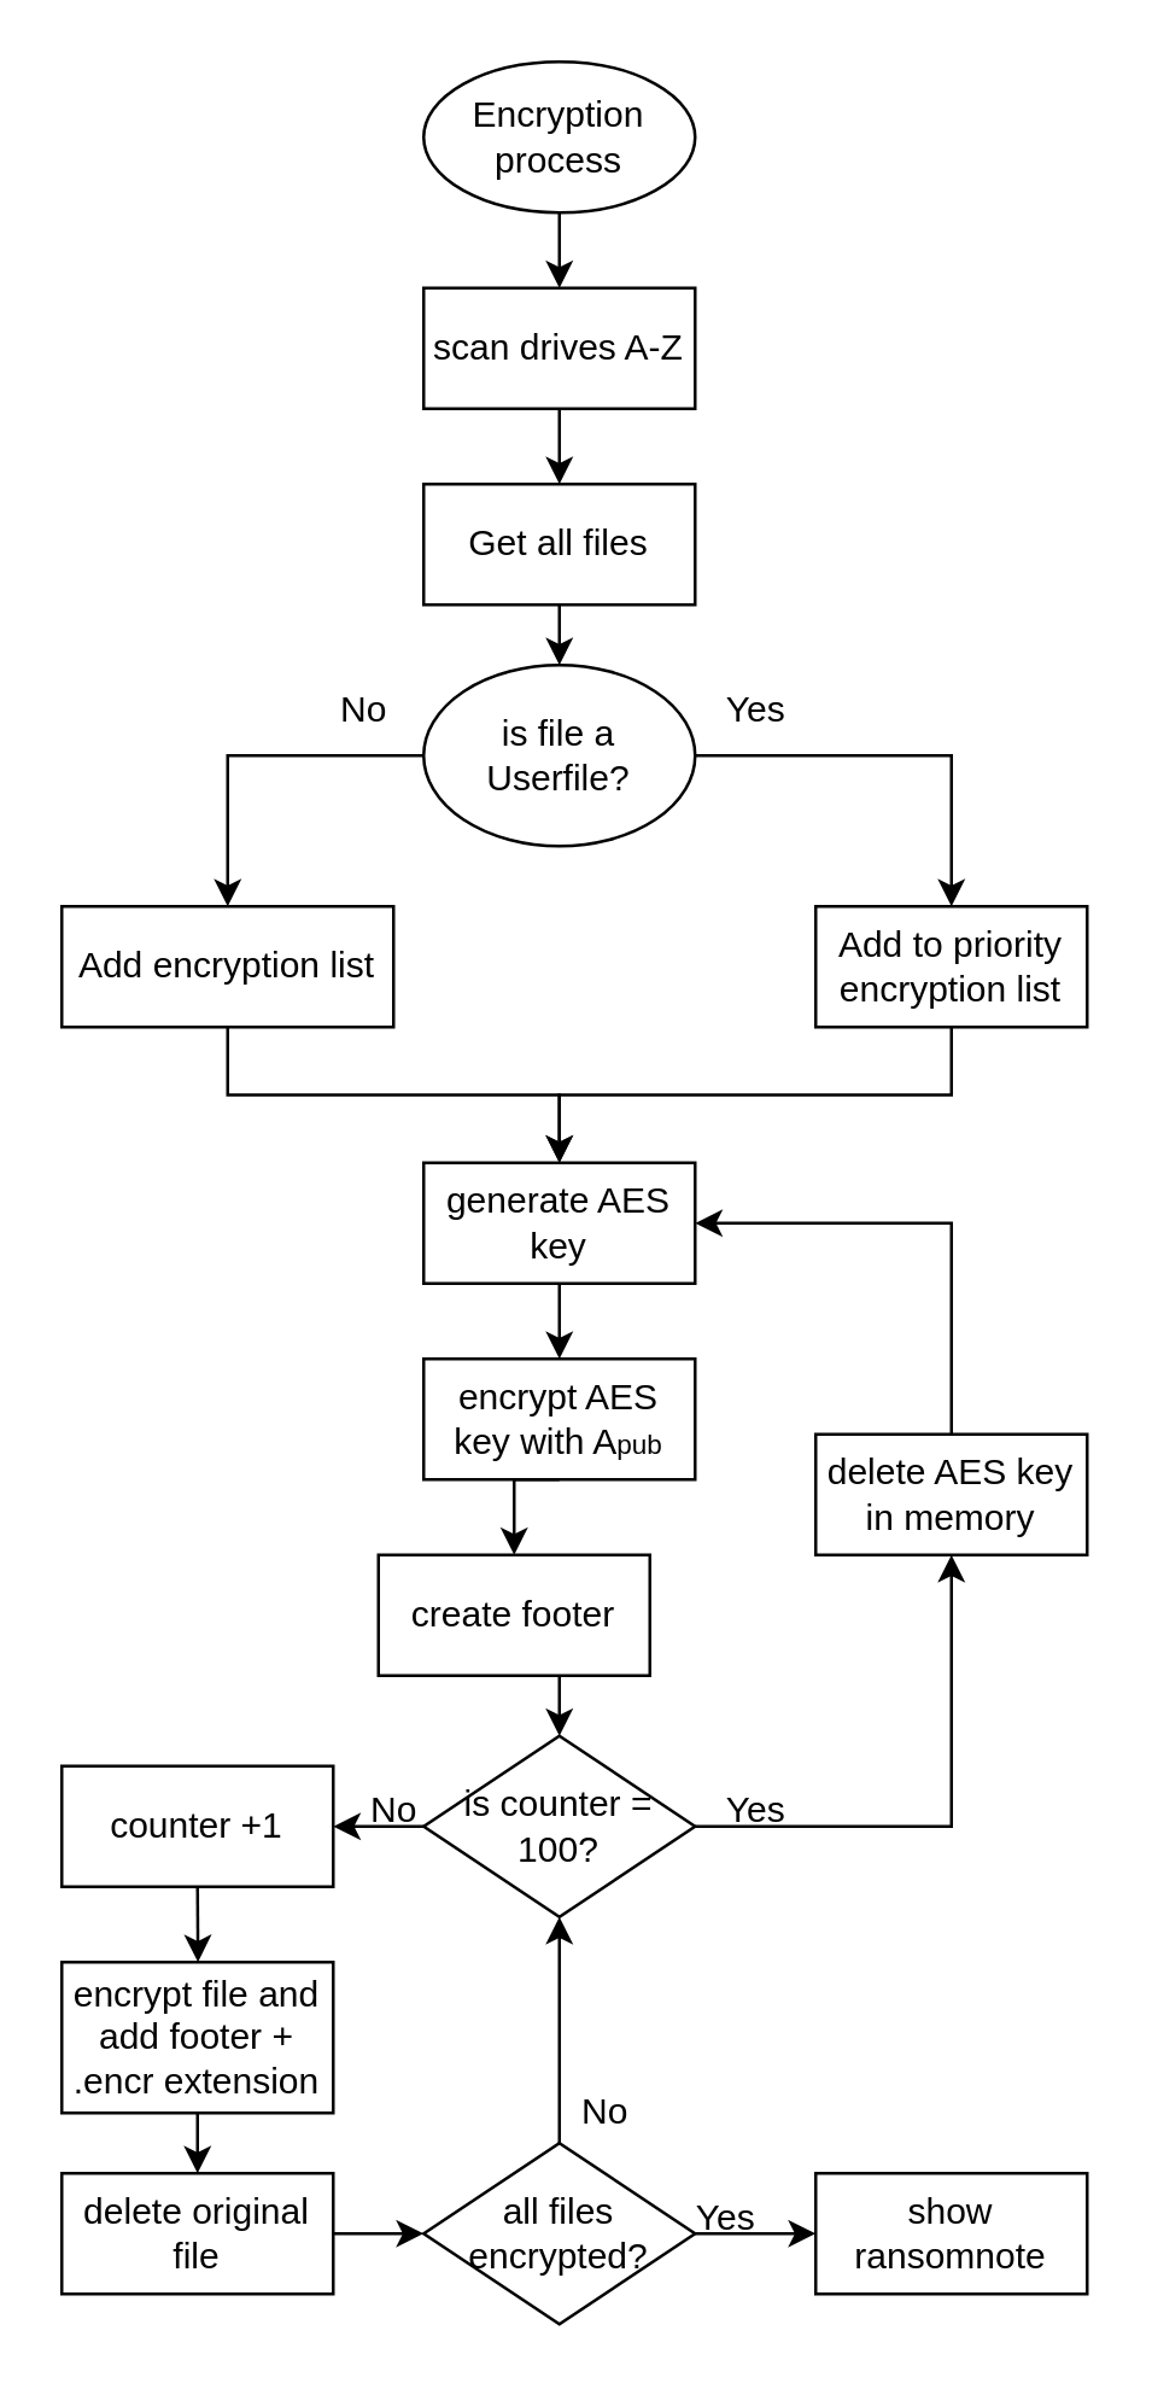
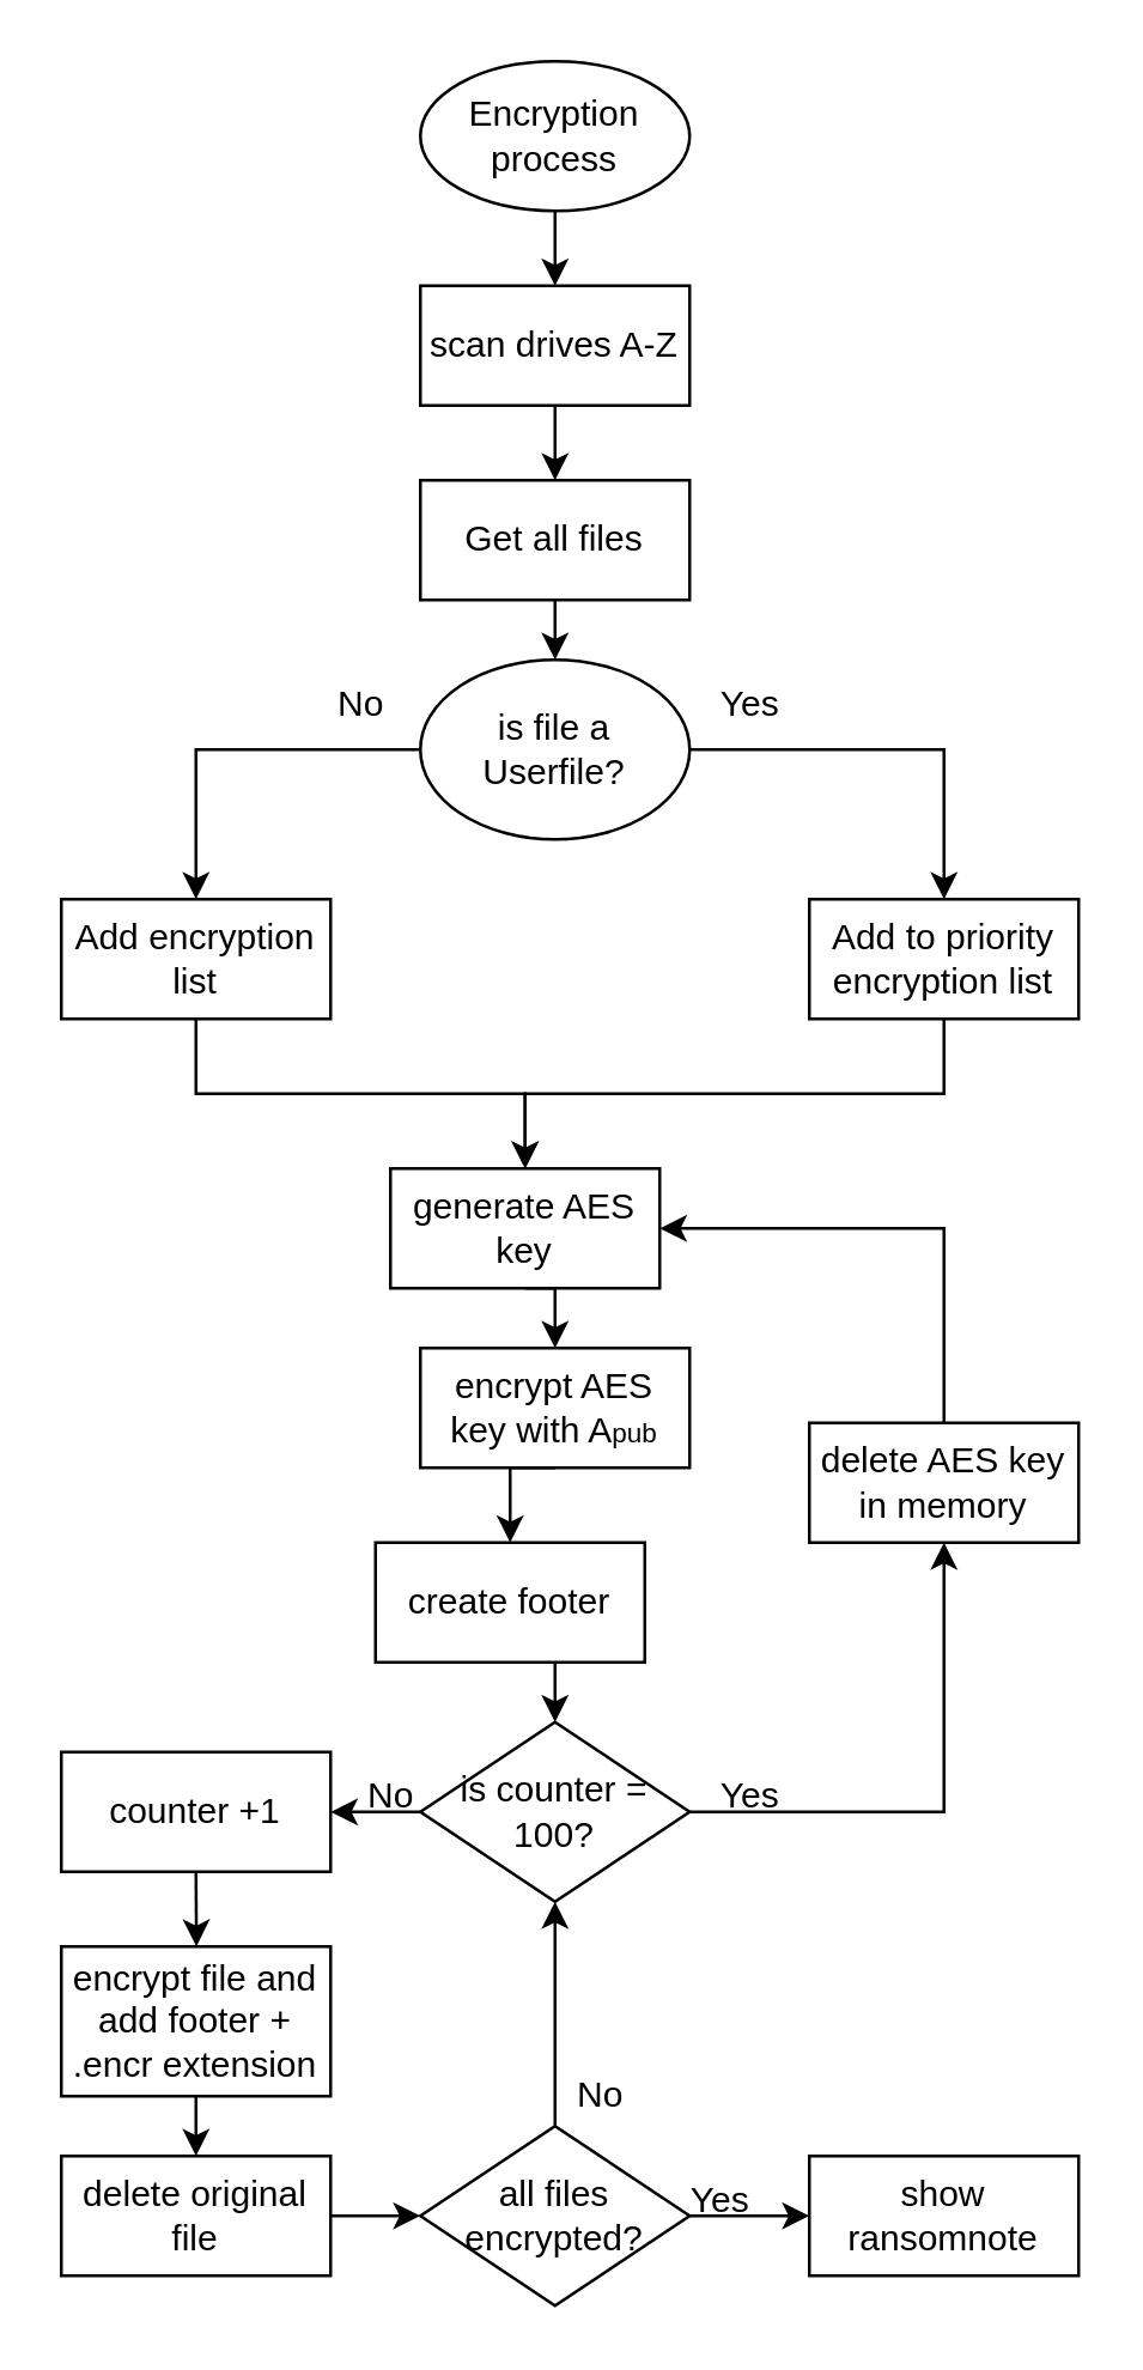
- <mxCell id="40" value="Add encryption list" style="rounded=0;whiteSpace=wrap;html=1;" vertex="1" parent="1"><mxGeometry x="20" y="300" width="110" height="40" as="geometry" /></mxCell>
+ <mxCell id="40" value="Add encryption list" style="rounded=0;whiteSpace=wrap;html=1;" vertex="1" parent="1"><mxGeometry x="20" y="300" width="90" height="40" as="geometry" /></mxCell>
- <mxCell id="12" value="generate AES key" style="rounded=0;whiteSpace=wrap;html=1;" parent="1" vertex="1"><mxGeometry x="140" y="385" width="90" height="40" as="geometry" /></mxCell>
+ <mxCell id="12" value="generate AES key" style="rounded=0;whiteSpace=wrap;html=1;" parent="1" vertex="1"><mxGeometry x="130" y="390" width="90" height="40" as="geometry" /></mxCell>
